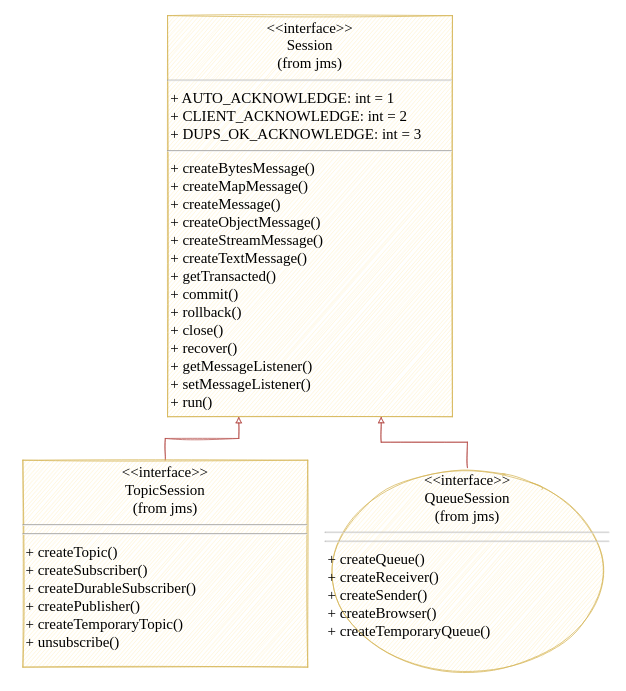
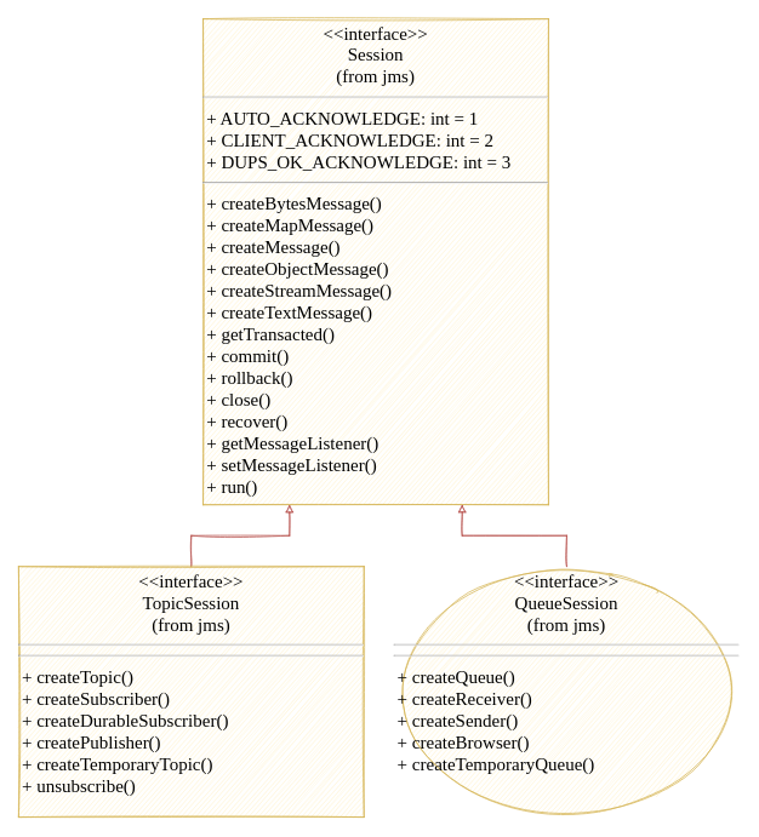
- <mxCell id="3" value="&lt;p style=&quot;margin: 4px 0px 0px ; text-align: center ; font-size: 20px&quot;&gt;&amp;lt;&amp;lt;interface&amp;gt;&amp;gt;&lt;br&gt;TopicSession&lt;br&gt;(from jms)&lt;/p&gt;&lt;hr style=&quot;font-size: 20px&quot;&gt;&lt;hr style=&quot;font-size: 20px&quot;&gt;&lt;p style=&quot;margin: 0px 0px 0px 4px ; font-size: 20px&quot;&gt;+ createTopic()&lt;br&gt;+ createSubscriber()&lt;br&gt;+ createDurableSubscriber()&lt;br&gt;+ createPublisher()&lt;br&gt;+ createTemporaryTopic()&lt;br&gt;+ unsubscribe()&lt;/p&gt;" style="verticalAlign=top;align=left;overflow=fill;fontSize=20;fontFamily=Architects Daughter;html=1;sketch=1;fontSource=https%3A%2F%2Ffonts.googleapis.com%2Fcss%3Ffamily%3DArchitects%2BDaughter;fillColor=#fff2cc;strokeColor=#d6b656;" vertex="1" parent="1"><mxGeometry x="30" y="613" width="380" height="276" as="geometry" /></mxCell>
+ <mxCell id="3" value="&lt;p style=&quot;margin: 4px 0px 0px ; text-align: center ; font-size: 20px&quot;&gt;&amp;lt;&amp;lt;interface&amp;gt;&amp;gt;&lt;br&gt;TopicSession&lt;br&gt;(from jms)&lt;/p&gt;&lt;hr style=&quot;font-size: 20px&quot;&gt;&lt;hr style=&quot;font-size: 20px&quot;&gt;&lt;p style=&quot;margin: 0px 0px 0px 4px ; font-size: 20px&quot;&gt;+ createTopic()&lt;br&gt;+ createSubscriber()&lt;br&gt;+ createDurableSubscriber()&lt;br&gt;+ createPublisher()&lt;br&gt;+ createTemporaryTopic()&lt;br&gt;+ unsubscribe()&lt;/p&gt;" style="verticalAlign=top;align=left;overflow=fill;fontSize=20;fontFamily=Architects Daughter;html=1;sketch=1;fontSource=https%3A%2F%2Ffonts.googleapis.com%2Fcss%3Ffamily%3DArchitects%2BDaughter;fillColor=#fff2cc;strokeColor=#d6b656;" vertex="1" parent="1"><mxGeometry x="20" y="623" width="380" height="276" as="geometry" /></mxCell>
